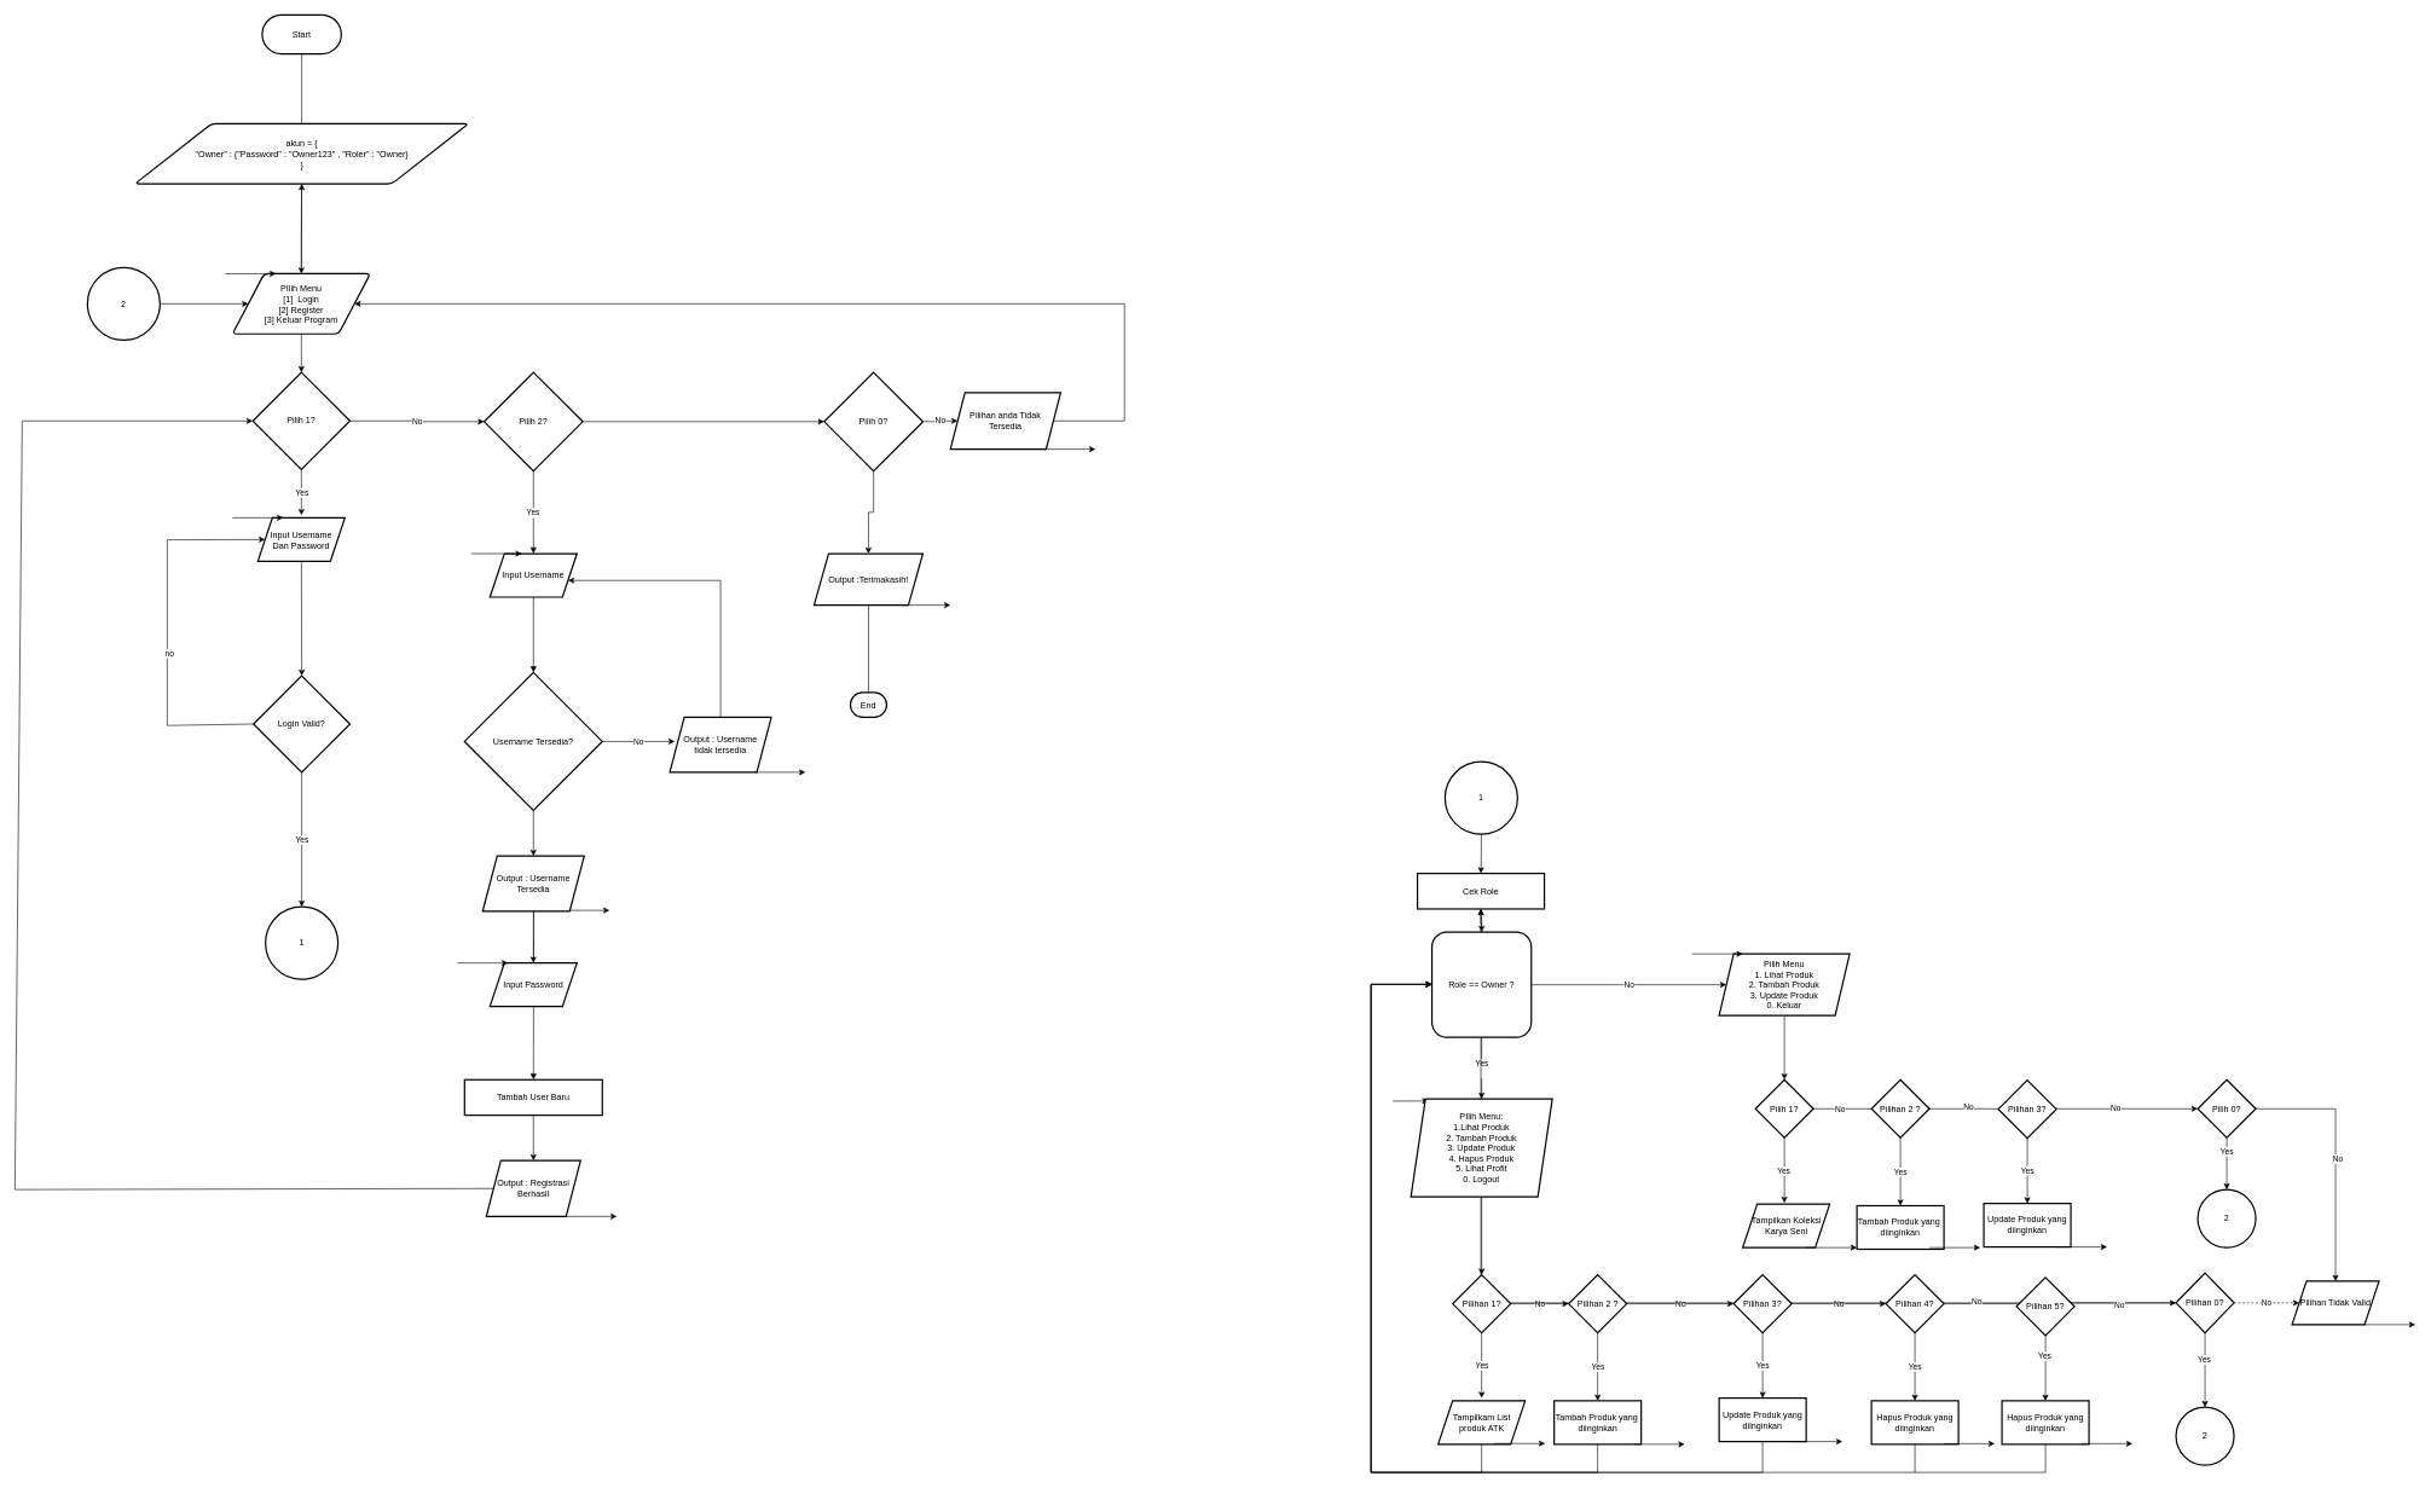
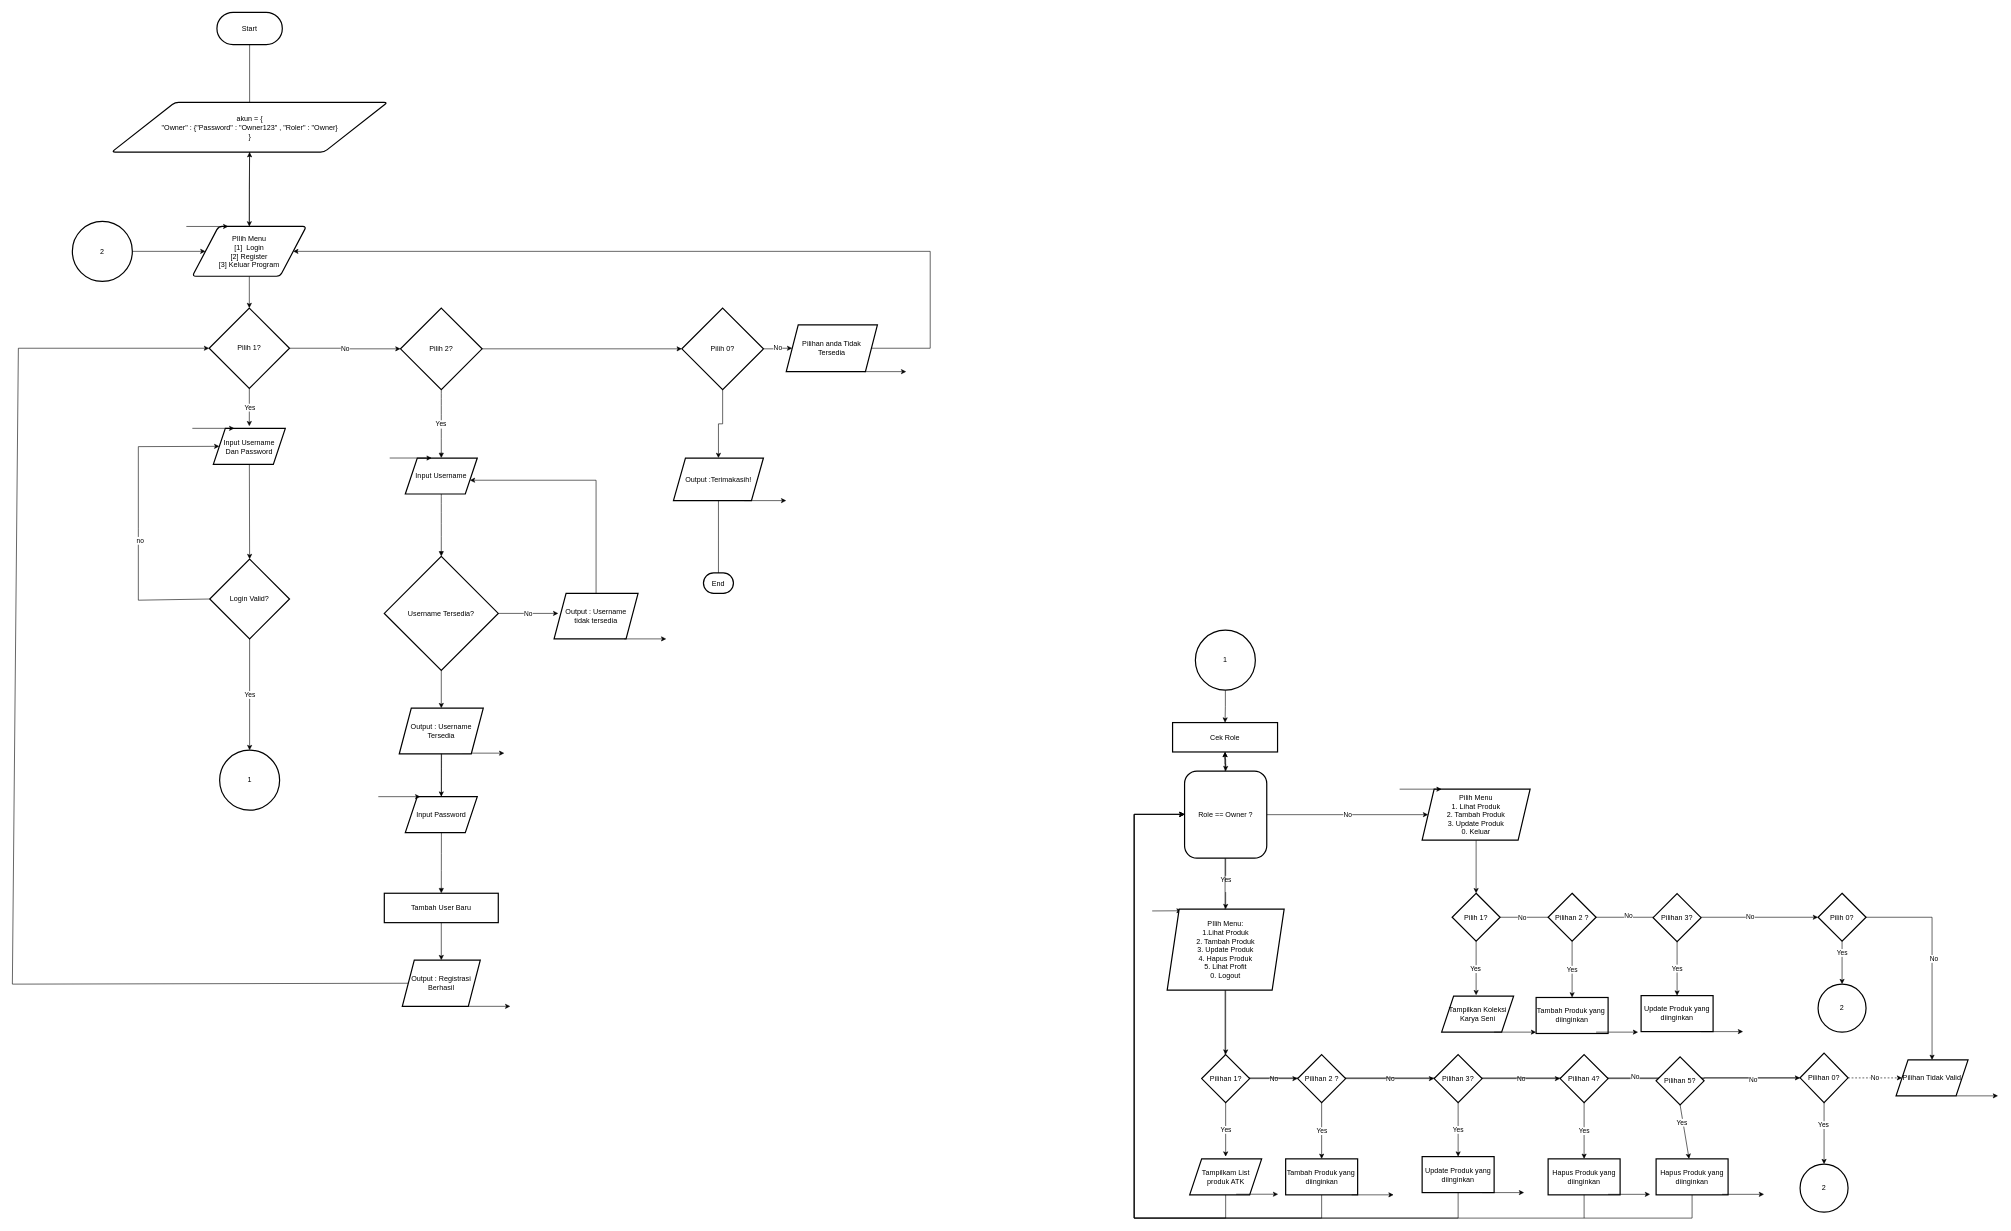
- <mxCell id="120" value="Pilihan 5?" style="rhombus;whiteSpace=wrap;html=1;strokeWidth=2;" parent="1" vertex="1"><mxGeometry x="2780" y="1761.25" width="80" height="80" as="geometry" /></mxCell>
+ <mxCell id="120" value="Pilihan 5?" style="rhombus;whiteSpace=wrap;html=1;strokeWidth=2;" parent="1" vertex="1"><mxGeometry x="2760" y="1761.25" width="80" height="80" as="geometry" /></mxCell>
